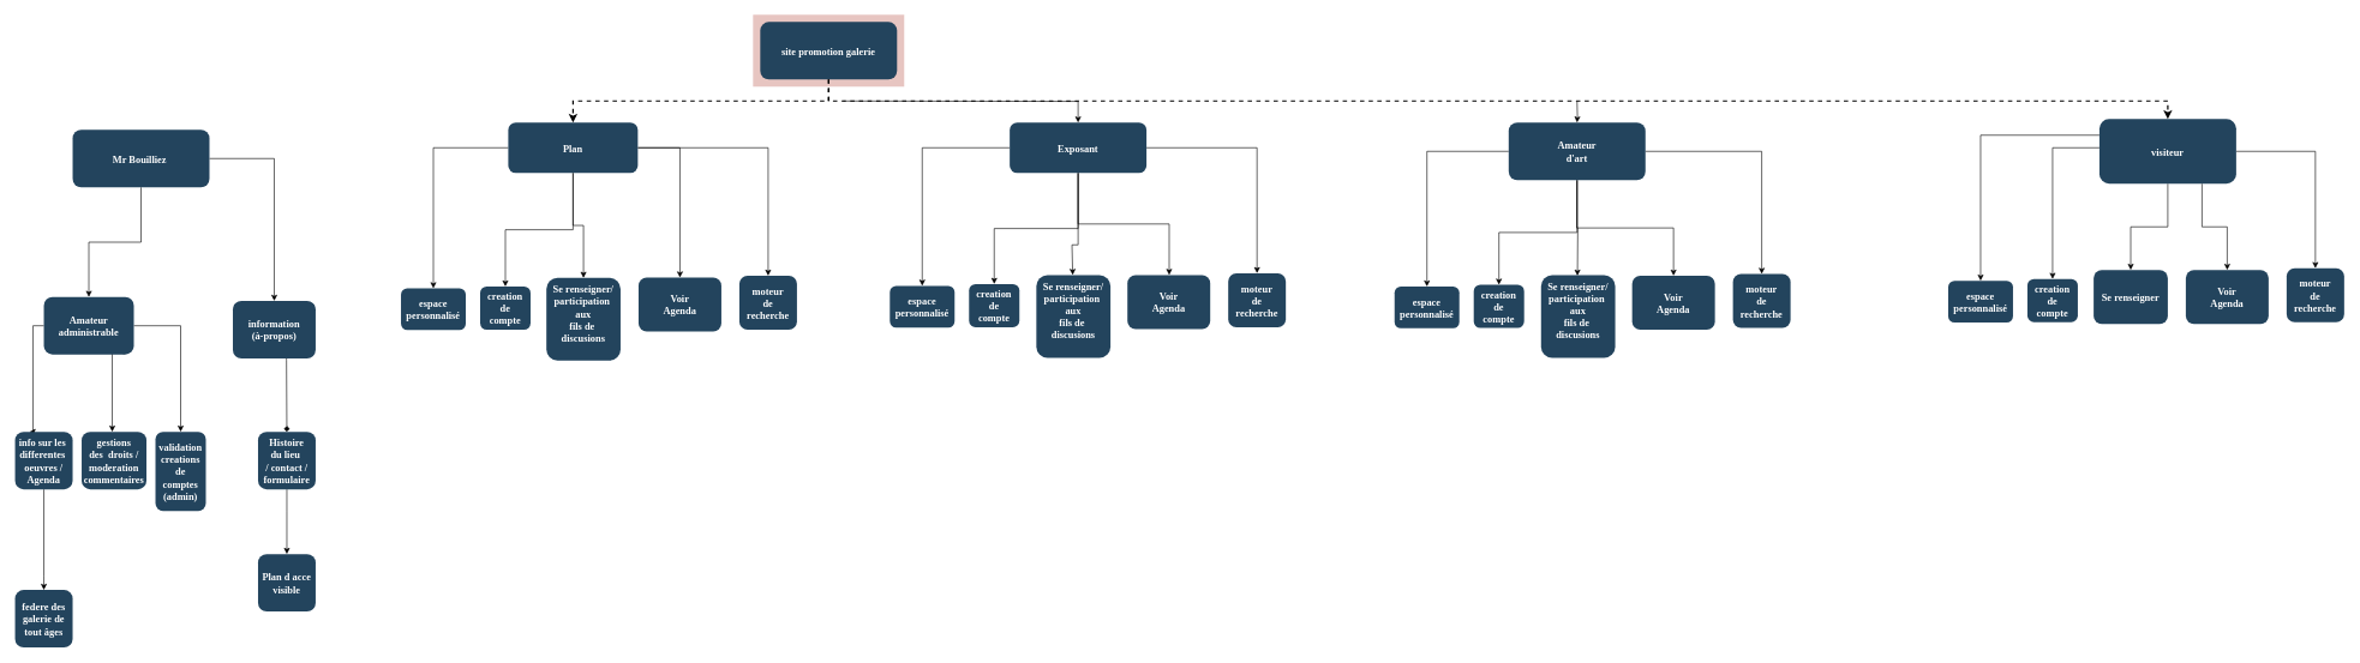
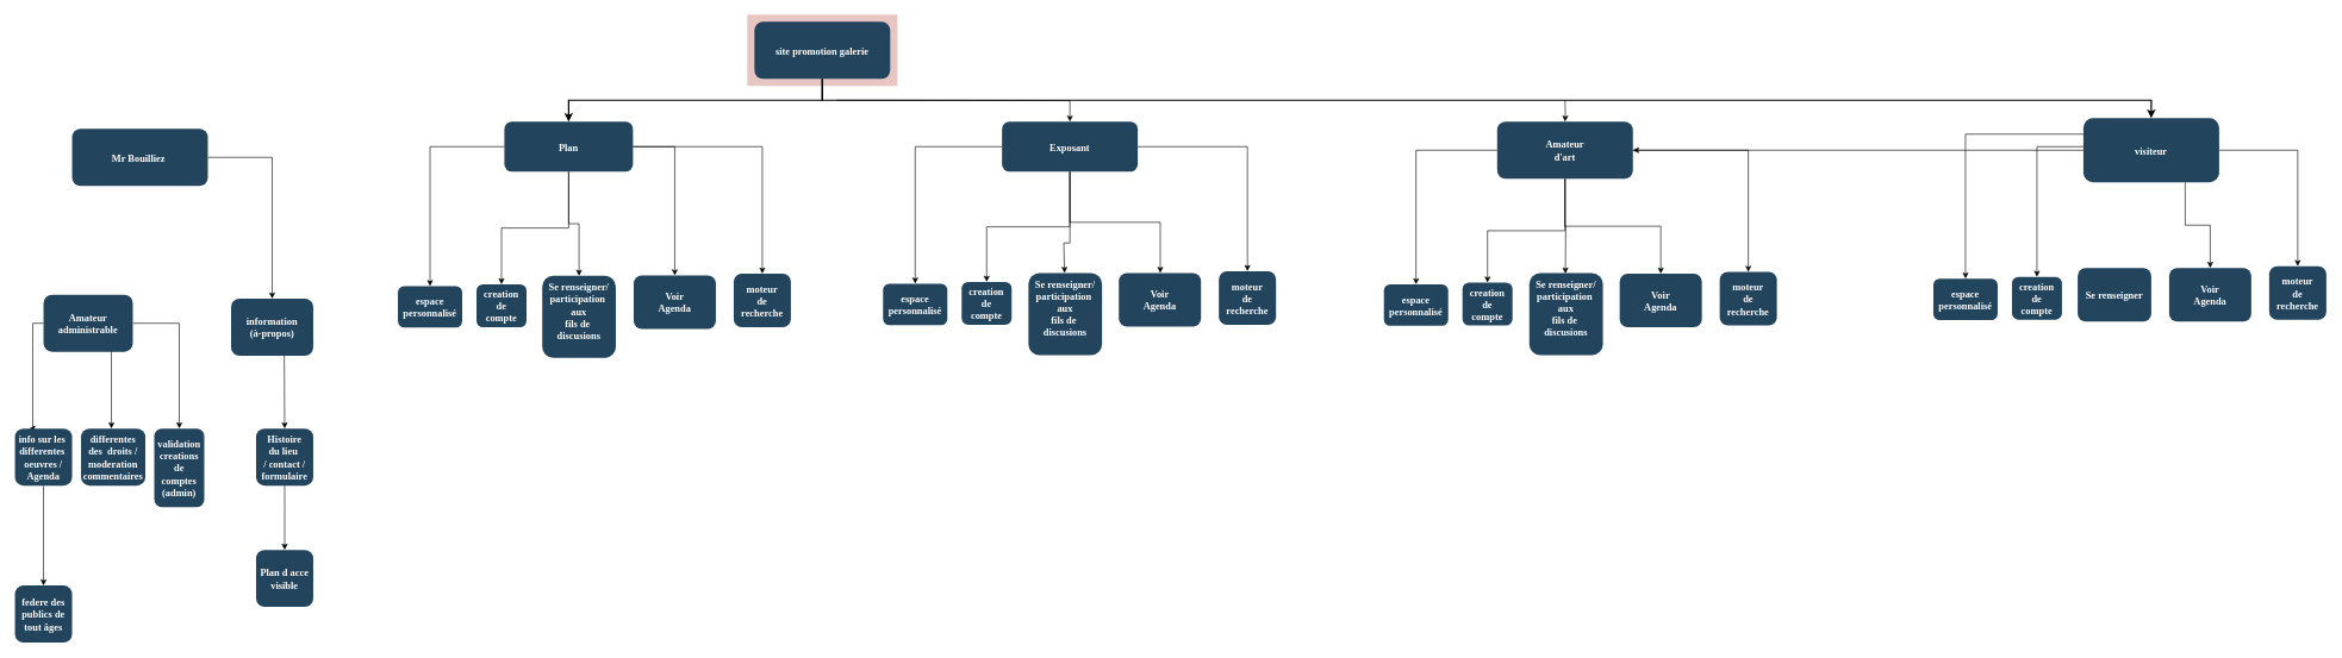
- <mxCell id="35" value="" style="edgeStyle=elbowEdgeStyle;elbow=vertical;strokeWidth=2;rounded=0;dashed=1;" parent="1" source="3" target="24" edge="1"><mxGeometry x="320" y="70.0" width="100" height="100" as="geometry"><mxPoint x="840" y="120" as="sourcePoint" /><mxPoint x="1445" y="190" as="targetPoint" /><Array as="points"><mxPoint x="905" y="140" /></Array></mxGeometry></mxCell>
+ <mxCell id="35" value="" style="edgeStyle=elbowEdgeStyle;elbow=vertical;strokeWidth=2;rounded=0" parent="1" source="3" target="24" edge="1"><mxGeometry x="320" y="70.0" width="100" height="100" as="geometry"><mxPoint x="840" y="120" as="sourcePoint" /><mxPoint x="1445" y="190" as="targetPoint" /><Array as="points"><mxPoint x="905" y="140" /></Array></mxGeometry></mxCell>
- <mxCell id="11" value="" style="edgeStyle=elbowEdgeStyle;elbow=vertical;strokeWidth=2;rounded=0;exitX=0.5;exitY=1;exitDx=0;exitDy=0;entryX=0.5;entryY=0;entryDx=0;entryDy=0;dashed=1;" parent="1" source="3" target="49" edge="1"><mxGeometry x="617.5" y="60.0" width="100" height="100" as="geometry"><mxPoint x="825" y="120" as="sourcePoint" /><mxPoint x="1870" y="175" as="targetPoint" /><Array as="points"><mxPoint x="1705" y="140" /><mxPoint x="1635" y="140" /></Array></mxGeometry></mxCell>
+ <mxCell id="11" value="" style="edgeStyle=elbowEdgeStyle;elbow=vertical;strokeWidth=2;rounded=0;exitX=0.5;exitY=1;exitDx=0;exitDy=0;entryX=0.5;entryY=0;entryDx=0;entryDy=0;" parent="1" source="3" target="49" edge="1"><mxGeometry x="617.5" y="60.0" width="100" height="100" as="geometry"><mxPoint x="825" y="120" as="sourcePoint" /><mxPoint x="1870" y="175" as="targetPoint" /><Array as="points"><mxPoint x="1705" y="140" /><mxPoint x="1635" y="140" /></Array></mxGeometry></mxCell>
- <mxCell id="26" value="" style="edgeStyle=orthogonalEdgeStyle;rounded=0;orthogonalLoop=1;jettySize=auto;html=1;" parent="1" source="27" target="31" edge="1"><mxGeometry relative="1" as="geometry" /></mxCell>
- <mxCell id="44" style="edgeStyle=orthogonalEdgeStyle;rounded=0;orthogonalLoop=1;jettySize=auto;html=1;entryX=0.5;entryY=0;entryDx=0;entryDy=0;" parent="1" source="49" target="52" edge="1"><mxGeometry relative="1" as="geometry" /></mxCell>
+ <mxCell id="44" style="edgeStyle=orthogonalEdgeStyle;rounded=0;orthogonalLoop=1;jettySize=auto;html=1;" parent="1" source="49" target="10" edge="1"><mxGeometry relative="1" as="geometry" /></mxCell>
- <mxCell id="33" style="edgeStyle=orthogonalEdgeStyle;rounded=0;orthogonalLoop=1;jettySize=auto;html=1;entryX=0.5;entryY=0;entryDx=0;entryDy=0;endArrow=diamond;" parent="1" source="34" target="37" edge="1"><mxGeometry relative="1" as="geometry"><Array as="points"><mxPoint x="397" y="500" /><mxPoint x="397" y="500" /></Array></mxGeometry></mxCell>
+ <mxCell id="33" style="edgeStyle=orthogonalEdgeStyle;rounded=0;orthogonalLoop=1;jettySize=auto;html=1;entryX=0.5;entryY=0;entryDx=0;entryDy=0;" parent="1" source="34" target="37" edge="1"><mxGeometry relative="1" as="geometry"><Array as="points"><mxPoint x="397" y="500" /><mxPoint x="397" y="500" /></Array></mxGeometry></mxCell>
- <mxCell id="39" value="gestions &#10;des  droits /&#10;moderation&#10;commentaires" style="rounded=1;fillColor=#23445D;gradientColor=none;strokeColor=none;fontColor=#FFFFFF;fontStyle=1;fontFamily=Tahoma;fontSize=14" parent="1" vertex="1"><mxGeometry x="112.5" y="600" width="90" height="80" as="geometry" /></mxCell>
+ <mxCell id="39" value="differentes &#10;des  droits /&#10;moderation&#10;commentaires" style="rounded=1;fillColor=#23445D;gradientColor=none;strokeColor=none;fontColor=#FFFFFF;fontStyle=1;fontFamily=Tahoma;fontSize=14" parent="1" vertex="1"><mxGeometry x="112.5" y="600" width="90" height="80" as="geometry" /></mxCell>
- <mxCell id="41" value="federe des&#10;galerie de&#10;tout âges" style="rounded=1;fillColor=#23445D;gradientColor=none;strokeColor=none;fontColor=#FFFFFF;fontStyle=1;fontFamily=Tahoma;fontSize=14" parent="1" vertex="1"><mxGeometry x="20" y="820" width="80" height="80" as="geometry" /></mxCell>
+ <mxCell id="41" value="federe des&#10;publics de&#10;tout âges" style="rounded=1;fillColor=#23445D;gradientColor=none;strokeColor=none;fontColor=#FFFFFF;fontStyle=1;fontFamily=Tahoma;fontSize=14" parent="1" vertex="1"><mxGeometry x="20" y="820" width="80" height="80" as="geometry" /></mxCell>
